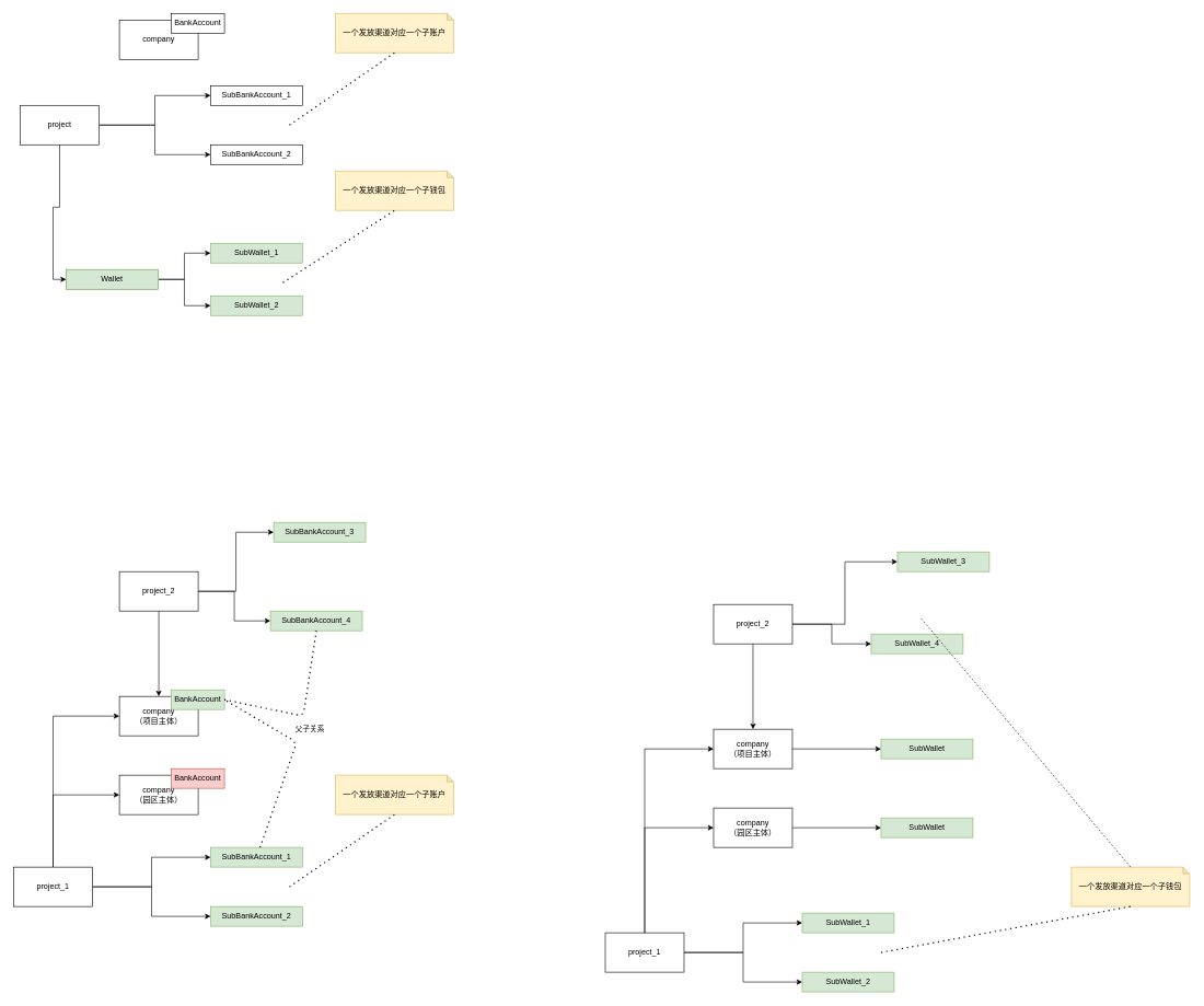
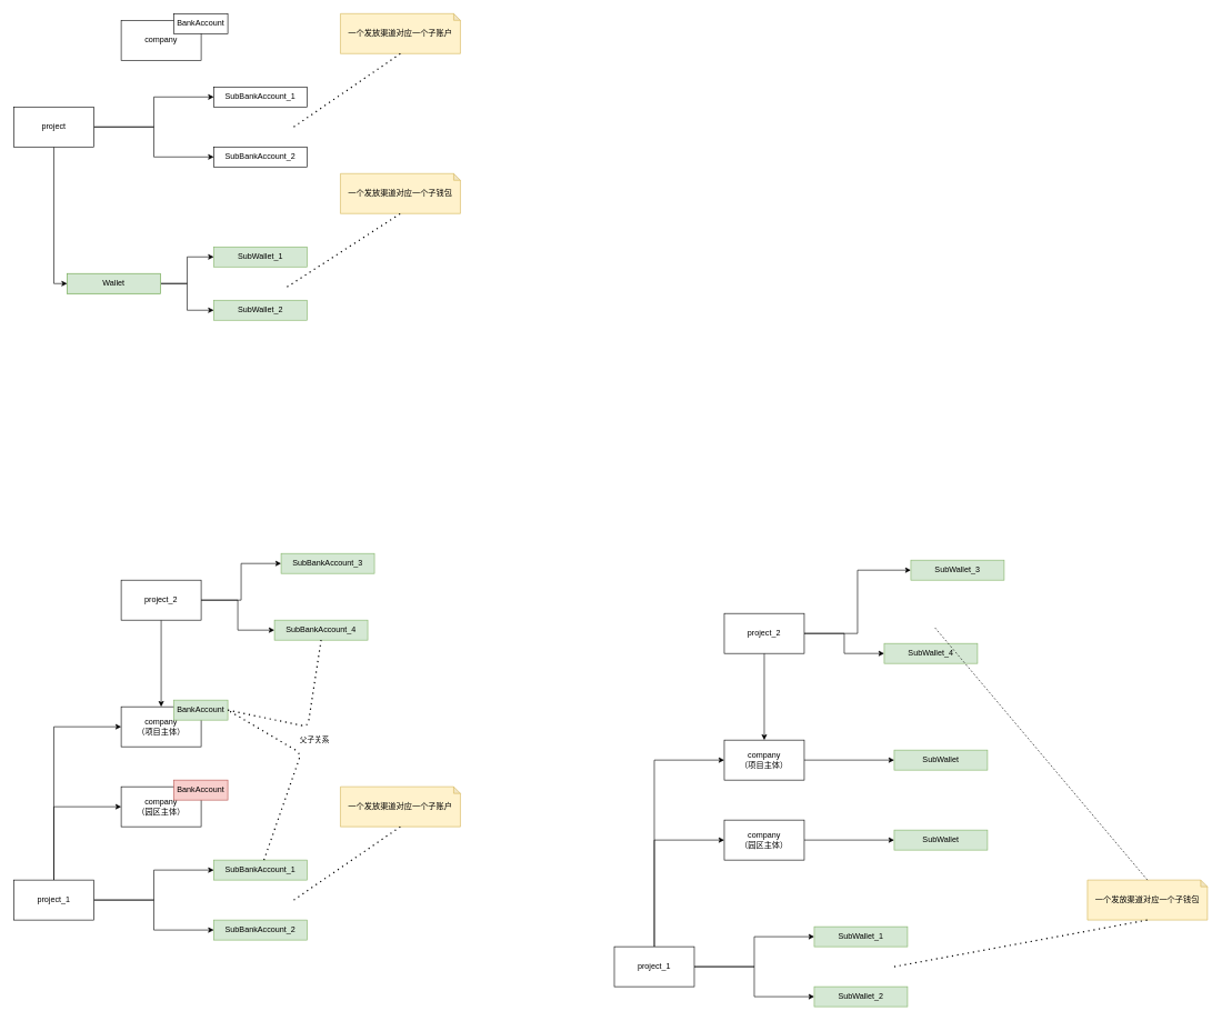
- <mxCell id="5" value="project" style="rounded=0;whiteSpace=wrap;html=1;" parent="1" vertex="1"><mxGeometry x="30" y="160" width="120" height="60" as="geometry" /></mxCell>
+ <mxCell id="5" value="project" style="rounded=0;whiteSpace=wrap;html=1;" parent="1" vertex="1"><mxGeometry x="20" y="160" width="120" height="60" as="geometry" /></mxCell>
- <mxCell id="41" value="SubBankAccount_3" style="rounded=0;whiteSpace=wrap;html=1;fillColor=#d5e8d4;strokeColor=#82b366;" vertex="1" parent="1"><mxGeometry x="416" y="795" width="140" height="30" as="geometry" /></mxCell>
+ <mxCell id="41" value="SubBankAccount_3" style="rounded=0;whiteSpace=wrap;html=1;fillColor=#d5e8d4;strokeColor=#82b366;" vertex="1" parent="1"><mxGeometry x="421" y="830" width="140" height="30" as="geometry" /></mxCell>
